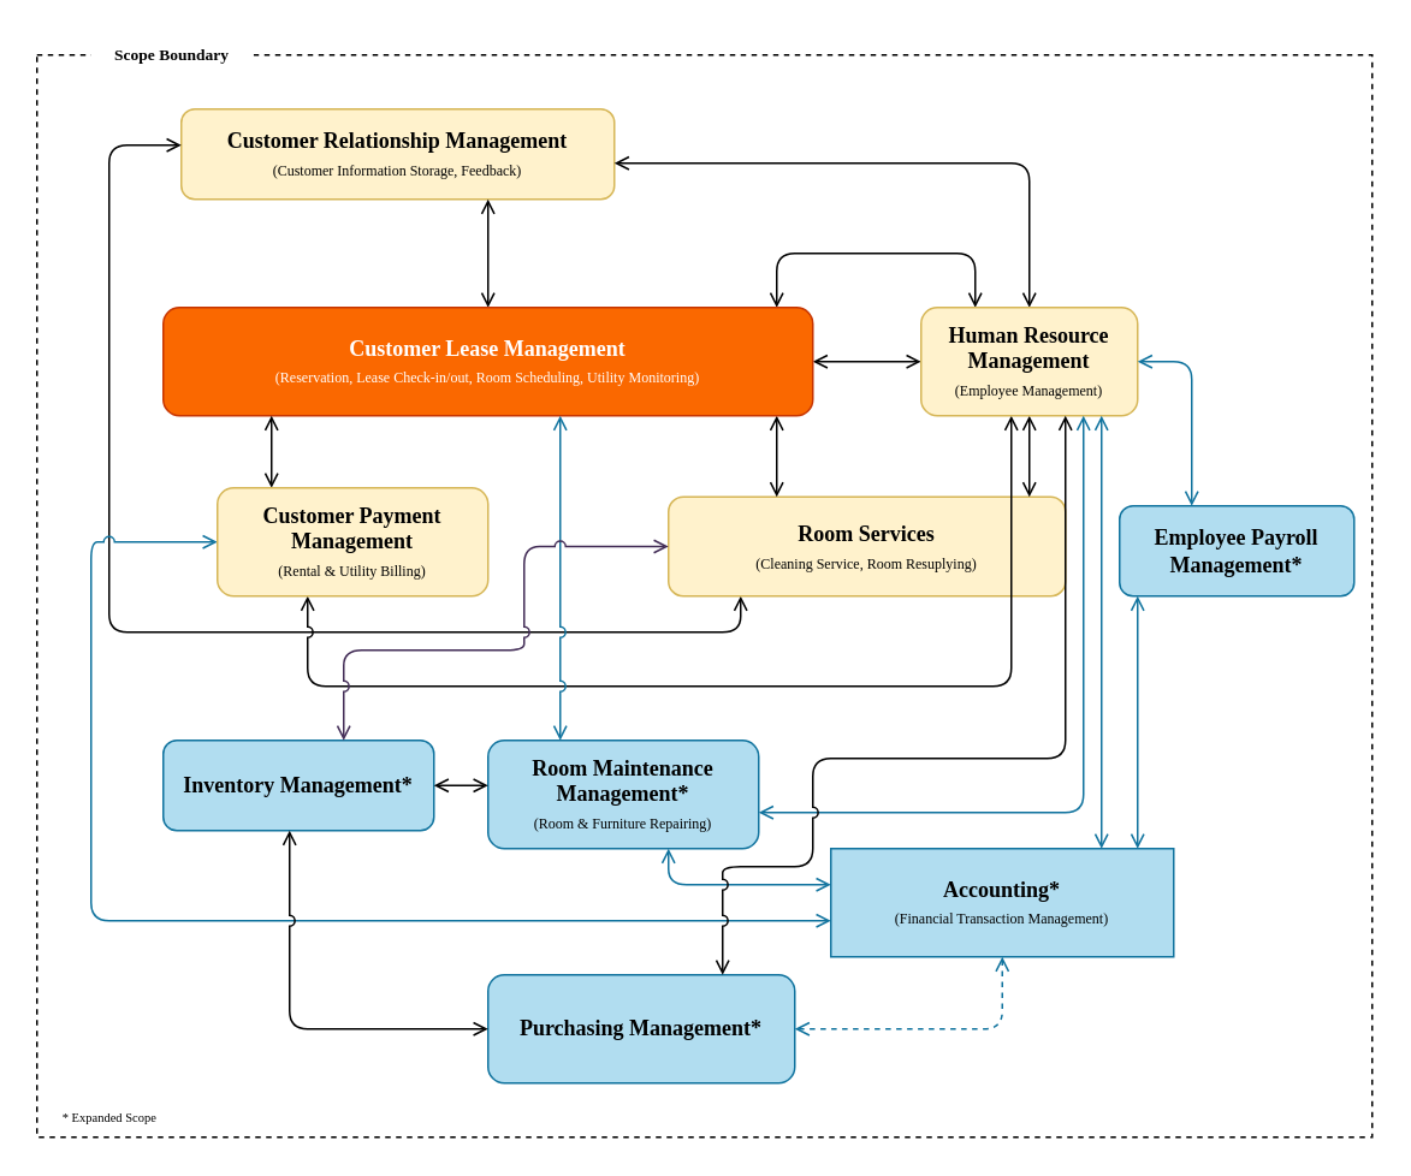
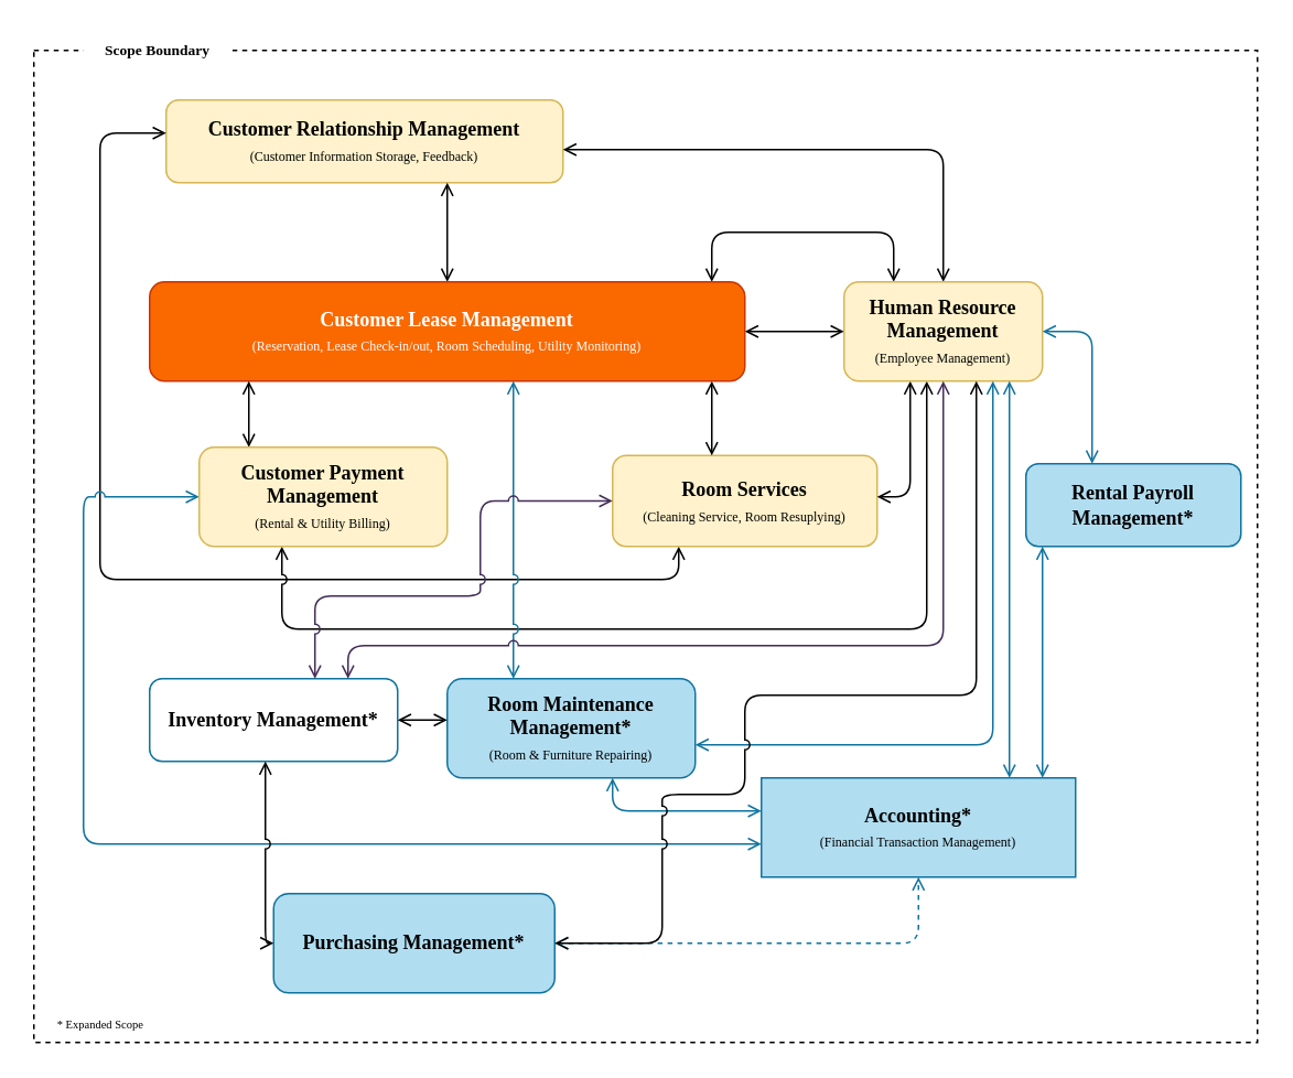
- <mxCell id="5" value="&lt;b&gt;Room Services&lt;/b&gt;&lt;br&gt;&lt;font style=&quot;font-size: 8px&quot;&gt;(Cleaning Service, Room Resuplying)&lt;/font&gt;" style="rounded=1;whiteSpace=wrap;html=1;fontFamily=Google Sans;fillColor=#fff2cc;strokeColor=#d6b656;" parent="1" vertex="1"><mxGeometry x="370" y="275" width="220" height="55" as="geometry" /></mxCell>
+ <mxCell id="5" value="&lt;b&gt;Room Services&lt;/b&gt;&lt;br&gt;&lt;font style=&quot;font-size: 8px&quot;&gt;(Cleaning Service, Room Resuplying)&lt;/font&gt;" style="rounded=1;whiteSpace=wrap;html=1;fontFamily=Google Sans;fillColor=#fff2cc;strokeColor=#d6b656;" parent="1" vertex="1"><mxGeometry x="370" y="275" width="160" height="55" as="geometry" /></mxCell>
- <mxCell id="22" value="Employee Payroll Management*" style="rounded=1;whiteSpace=wrap;html=1;fontFamily=Google Sans;fontStyle=1;fillColor=#b1ddf0;strokeColor=#10739e;" parent="1" vertex="1"><mxGeometry x="620" y="280" width="130" height="50" as="geometry" /></mxCell>
+ <mxCell id="22" value="Rental Payroll Management*" style="rounded=1;whiteSpace=wrap;html=1;fontFamily=Google Sans;fontStyle=1;fillColor=#b1ddf0;strokeColor=#10739e;" parent="1" vertex="1"><mxGeometry x="620" y="280" width="130" height="50" as="geometry" /></mxCell>
+ <mxCell id="30" style="edgeStyle=orthogonalEdgeStyle;rounded=1;orthogonalLoop=1;jettySize=auto;html=1;startArrow=open;startFill=0;endArrow=open;endFill=0;jumpStyle=arc;fontFamily=Google Sans;fillColor=#76608a;strokeColor=#432D57;" parent="1" source="12" target="29" edge="1"><mxGeometry relative="1" as="geometry"><Array as="points"><mxPoint x="570" y="390" /><mxPoint x="210" y="390" /></Array><mxPoint x="570" y="240" as="sourcePoint" /><mxPoint x="205" y="340" as="targetPoint" /></mxGeometry></mxCell>
- <mxCell id="29" value="Inventory Management*" style="rounded=1;whiteSpace=wrap;html=1;fontFamily=Google Sans;fontStyle=1;fillColor=#b1ddf0;strokeColor=#10739e;" parent="1" vertex="1"><mxGeometry x="90" y="410" width="150" height="50" as="geometry" /></mxCell>
+ <mxCell id="29" value="Inventory Management*" style="rounded=1;whiteSpace=wrap;html=1;fontFamily=Google Sans;fontStyle=1;fillColor=#ffffff;strokeColor=#10739e;" parent="1" vertex="1"><mxGeometry x="90" y="410" width="150" height="50" as="geometry" /></mxCell>
- <mxCell id="33" value="Purchasing Management*" style="rounded=1;whiteSpace=wrap;html=1;fontFamily=Google Sans;fontStyle=1;fillColor=#b1ddf0;strokeColor=#10739e;" parent="1" vertex="1"><mxGeometry x="270" y="540" width="170" height="60" as="geometry" /></mxCell>
+ <mxCell id="33" value="Purchasing Management*" style="rounded=1;whiteSpace=wrap;html=1;fontFamily=Google Sans;fontStyle=1;fillColor=#b1ddf0;strokeColor=#10739e;" parent="1" vertex="1"><mxGeometry x="165" y="540" width="170" height="60" as="geometry" /></mxCell>
